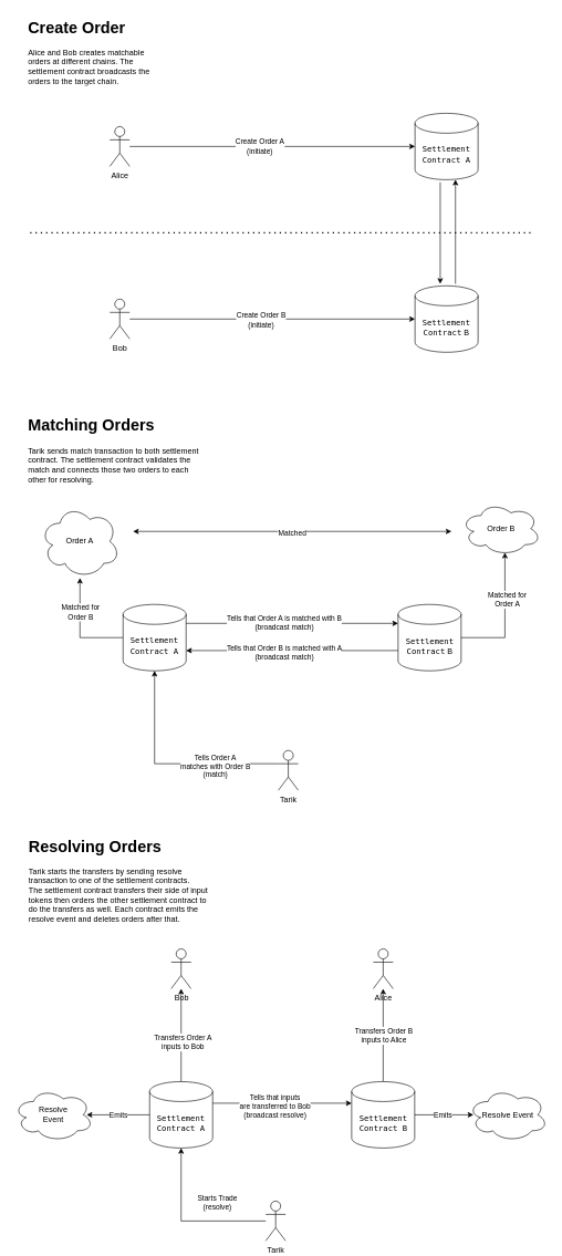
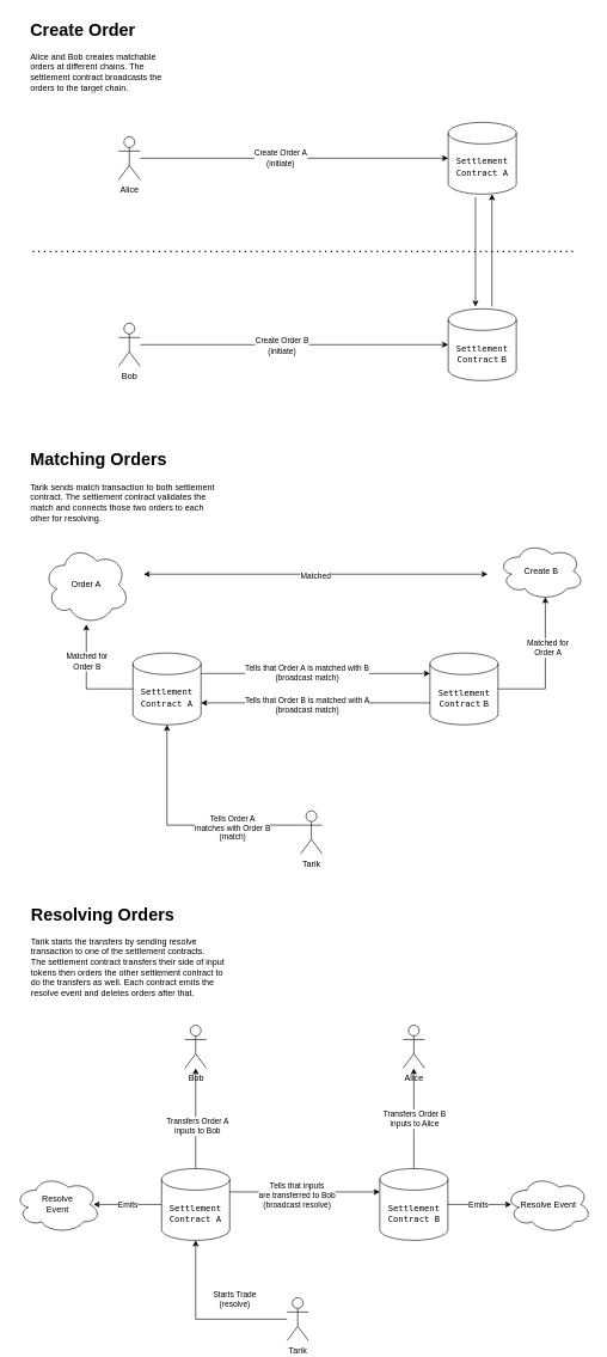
- <mxCell id="28" value="Order B" style="ellipse;shape=cloud;whiteSpace=wrap;html=1;" vertex="1" parent="1"><mxGeometry x="694.5" y="756" width="120" height="80" as="geometry" /></mxCell>
+ <mxCell id="28" value="Create B" style="ellipse;shape=cloud;whiteSpace=wrap;html=1;" vertex="1" parent="1"><mxGeometry x="694.5" y="756" width="120" height="80" as="geometry" /></mxCell>
